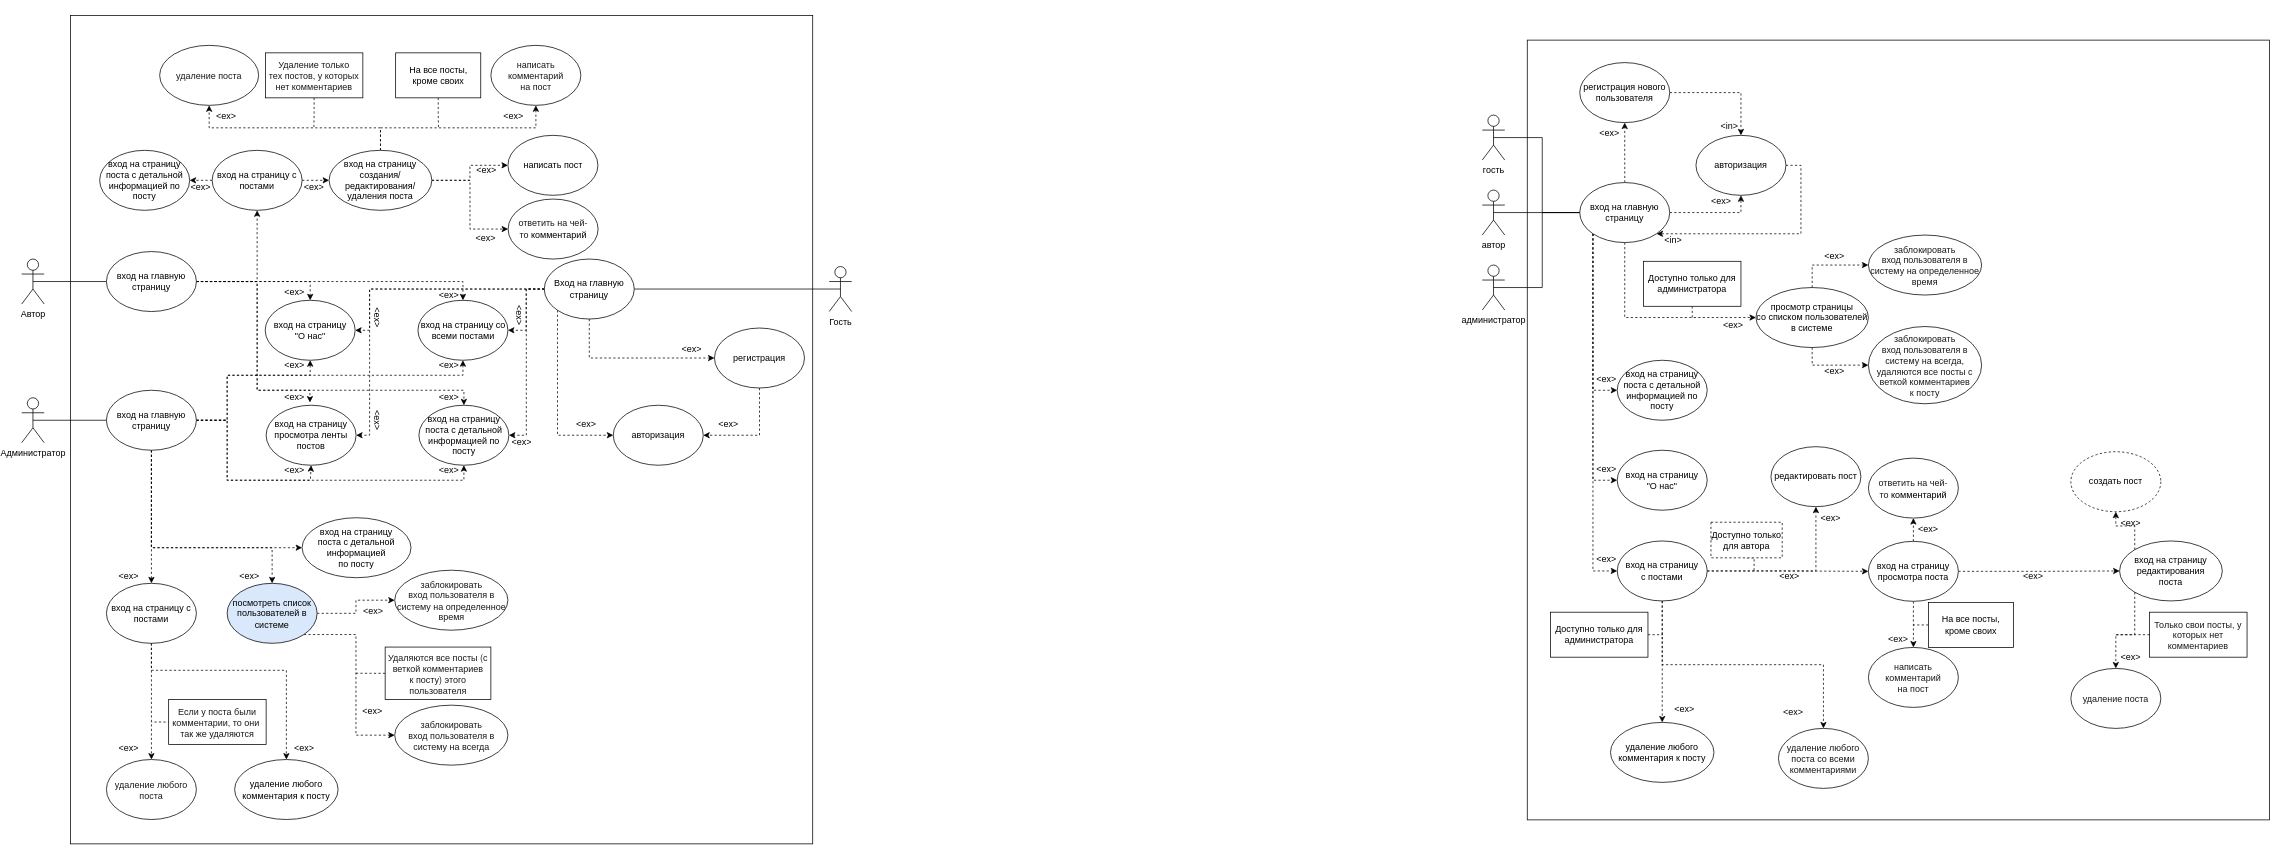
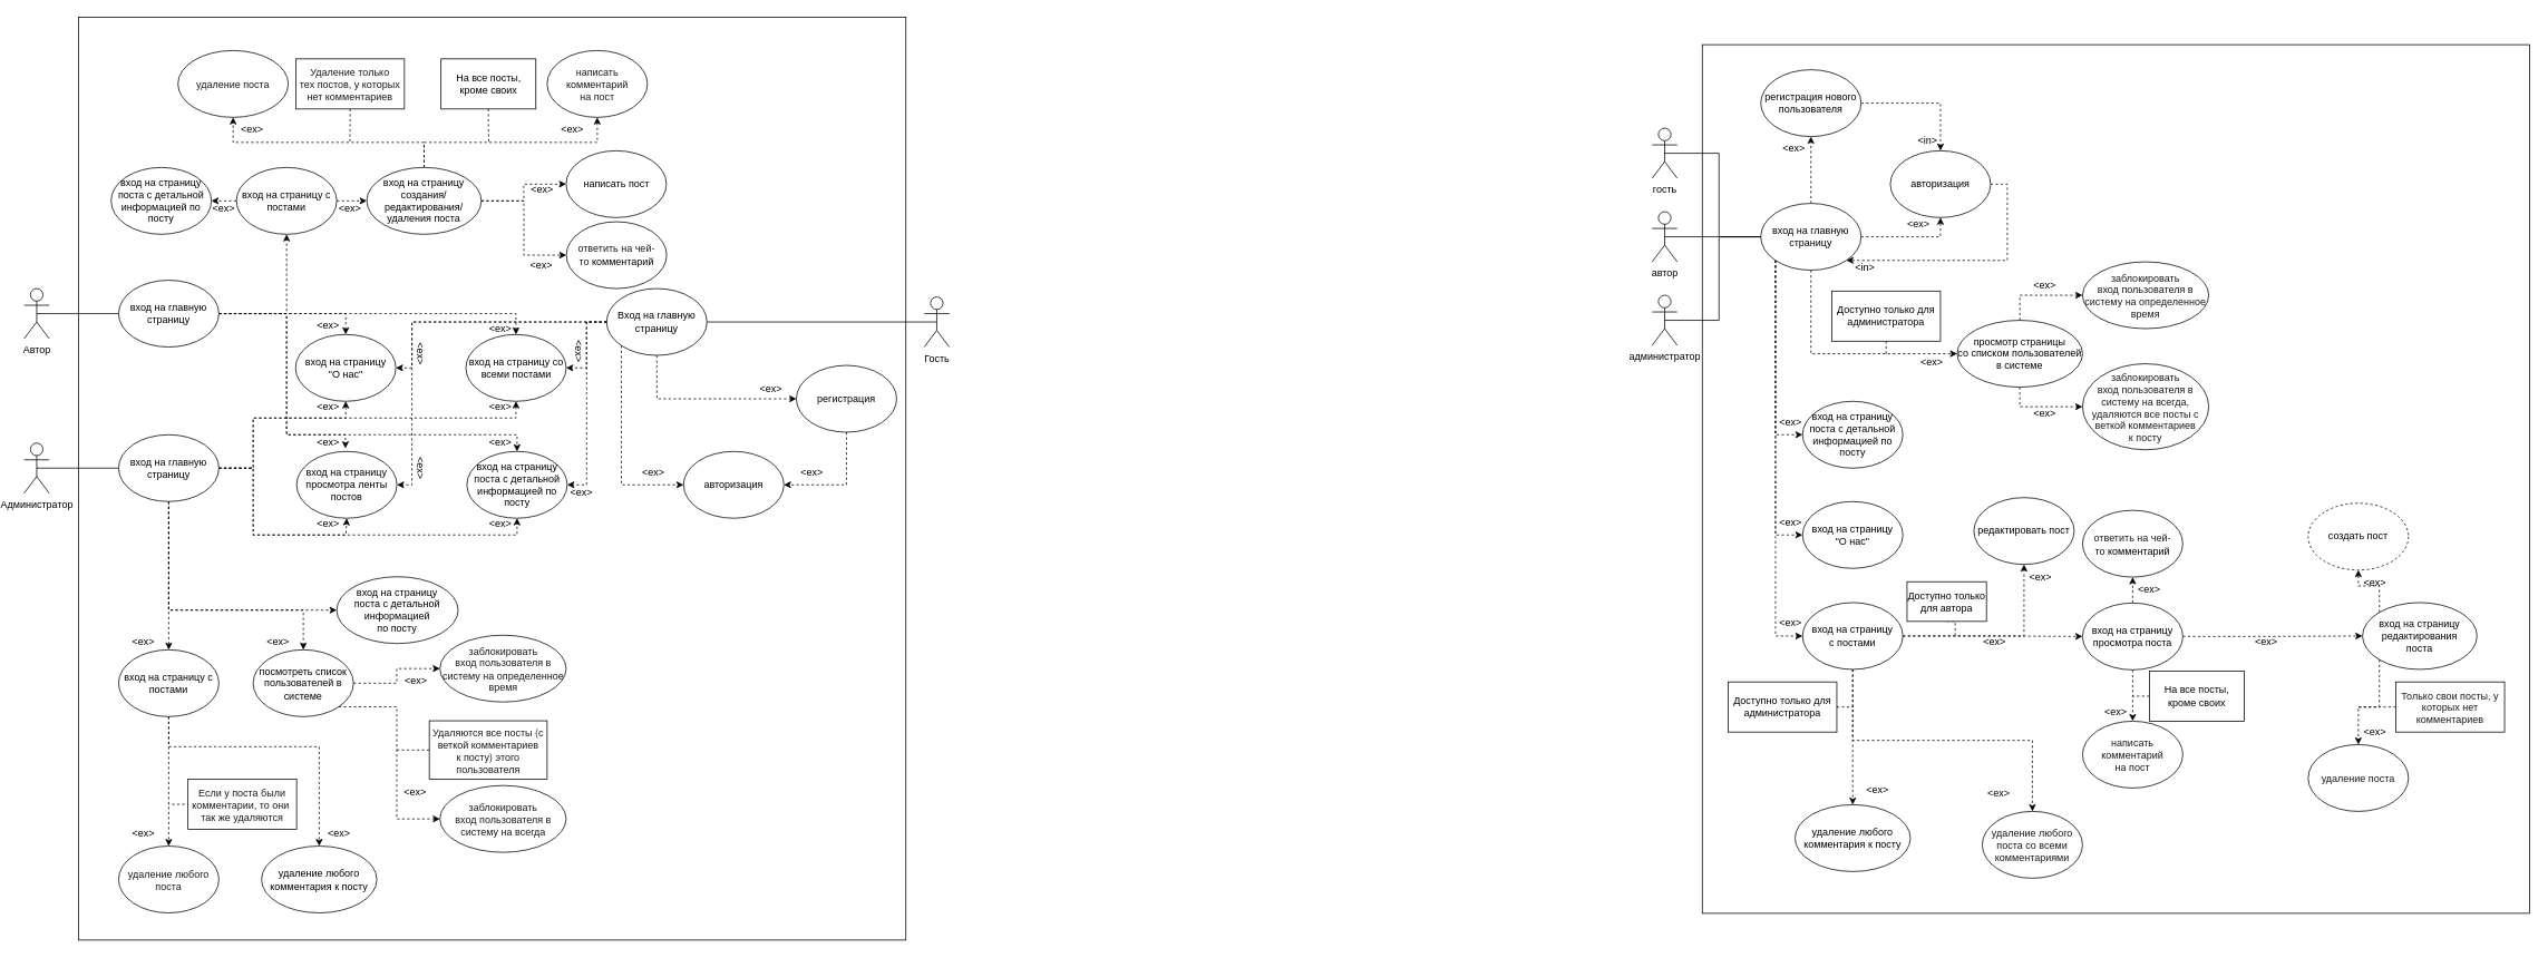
- <mxCell id="168" value="Доступно только для автора" style="rounded=0;whiteSpace=wrap;html=1;fontFamily=Helvetica;fontSize=12;fontColor=default;dashed=1;" vertex="1" parent="1"><mxGeometry x="2273" y="696" width="95" height="47.5" as="geometry" /></mxCell>
+ <mxCell id="168" value="Доступно только для автора" style="rounded=0;whiteSpace=wrap;html=1;fontFamily=Helvetica;fontSize=12;fontColor=default;" vertex="1" parent="1"><mxGeometry x="2273" y="696" width="95" height="47.5" as="geometry" /></mxCell>
- <mxCell id="16" value="посмотреть список пользователей в системе" style="ellipse;whiteSpace=wrap;html=1;fillColor=#dae8fc;fontSize=12;" parent="1" vertex="1"><mxGeometry x="294" y="777.5" width="120" height="80" as="geometry" /></mxCell>
+ <mxCell id="16" value="посмотреть список пользователей в системе" style="ellipse;whiteSpace=wrap;html=1;fillColor=#FFFFFF;fontSize=12;" parent="1" vertex="1"><mxGeometry x="294" y="777.5" width="120" height="80" as="geometry" /></mxCell>
